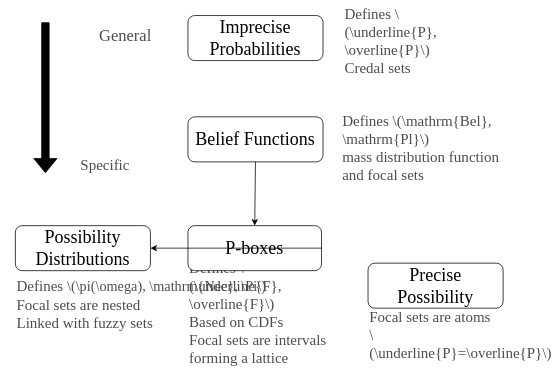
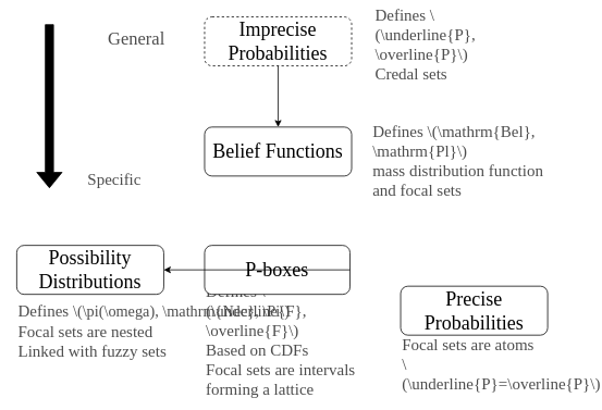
- <mxCell id="3" value="Imprecise Probabilities" style="rounded=1;whiteSpace=wrap;html=1;fontFamily=Roman Serif;fontSource=https%3A%2F%2Fwww.myfonts.com%2Ffr%2Fpages%2Ftags%2Froman%2520serif-fonts;fontSize=24;" parent="1" vertex="1"><mxGeometry x="250" y="20" width="180" height="60" as="geometry" /></mxCell>
+ <mxCell id="3" value="Imprecise Probabilities" style="rounded=1;whiteSpace=wrap;html=1;fontFamily=Roman Serif;fontSource=https%3A%2F%2Fwww.myfonts.com%2Ffr%2Fpages%2Ftags%2Froman%2520serif-fonts;fontSize=24;dashed=1;" parent="1" vertex="1"><mxGeometry x="250" y="20" width="180" height="60" as="geometry" /></mxCell>
+ <mxCell id="7" value="" style="endArrow=classic;html=1;rounded=0;exitX=0.5;exitY=1;exitDx=0;exitDy=0;entryX=0.5;entryY=0;entryDx=0;entryDy=0;fontFamily=Roman Serif;fontSource=https%3A%2F%2Fwww.myfonts.com%2Ffr%2Fpages%2Ftags%2Froman%2520serif-fonts;fontSize=20;" parent="1" source="3" target="4" edge="1"><mxGeometry width="50" height="50" relative="1" as="geometry"><mxPoint x="370" y="190" as="sourcePoint" /><mxPoint x="420" y="140" as="targetPoint" /></mxGeometry></mxCell>
- <mxCell id="8" value="" style="endArrow=classic;html=1;rounded=0;exitX=0.5;exitY=1;exitDx=0;exitDy=0;entryX=0.5;entryY=0;entryDx=0;entryDy=0;fontFamily=Roman Serif;fontSource=https%3A%2F%2Fwww.myfonts.com%2Ffr%2Fpages%2Ftags%2Froman%2520serif-fonts;fontSize=20;" parent="1" source="4" target="6" edge="1"><mxGeometry width="50" height="50" relative="1" as="geometry"><mxPoint x="370" y="190" as="sourcePoint" /><mxPoint x="420" y="140" as="targetPoint" /></mxGeometry></mxCell>
- <mxCell id="15" value="&lt;div&gt;Precise&lt;/div&gt;&lt;div&gt;Possibility&lt;br&gt;&lt;/div&gt;" style="rounded=1;whiteSpace=wrap;html=1;fontFamily=Roman Serif;fontSource=https%3A%2F%2Fwww.myfonts.com%2Ffr%2Fpages%2Ftags%2Froman%2520serif-fonts;fontSize=24;" parent="1" vertex="1"><mxGeometry x="490" y="350" width="180" height="60" as="geometry" /></mxCell>
+ <mxCell id="15" value="&lt;div&gt;Precise&lt;/div&gt;&lt;div&gt;Probabilities&lt;br&gt;&lt;/div&gt;" style="rounded=1;whiteSpace=wrap;html=1;fontFamily=Roman Serif;fontSource=https%3A%2F%2Fwww.myfonts.com%2Ffr%2Fpages%2Ftags%2Froman%2520serif-fonts;fontSize=24;" parent="1" vertex="1"><mxGeometry x="490" y="350" width="180" height="60" as="geometry" /></mxCell>
